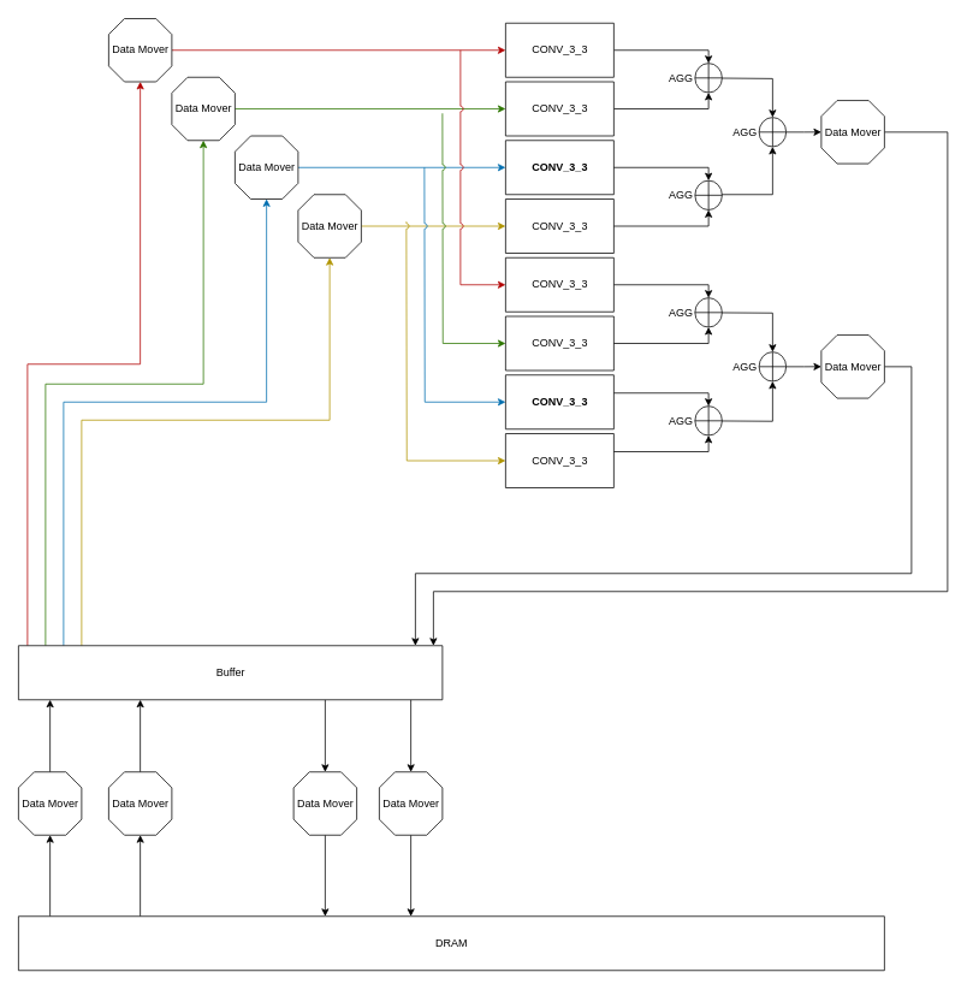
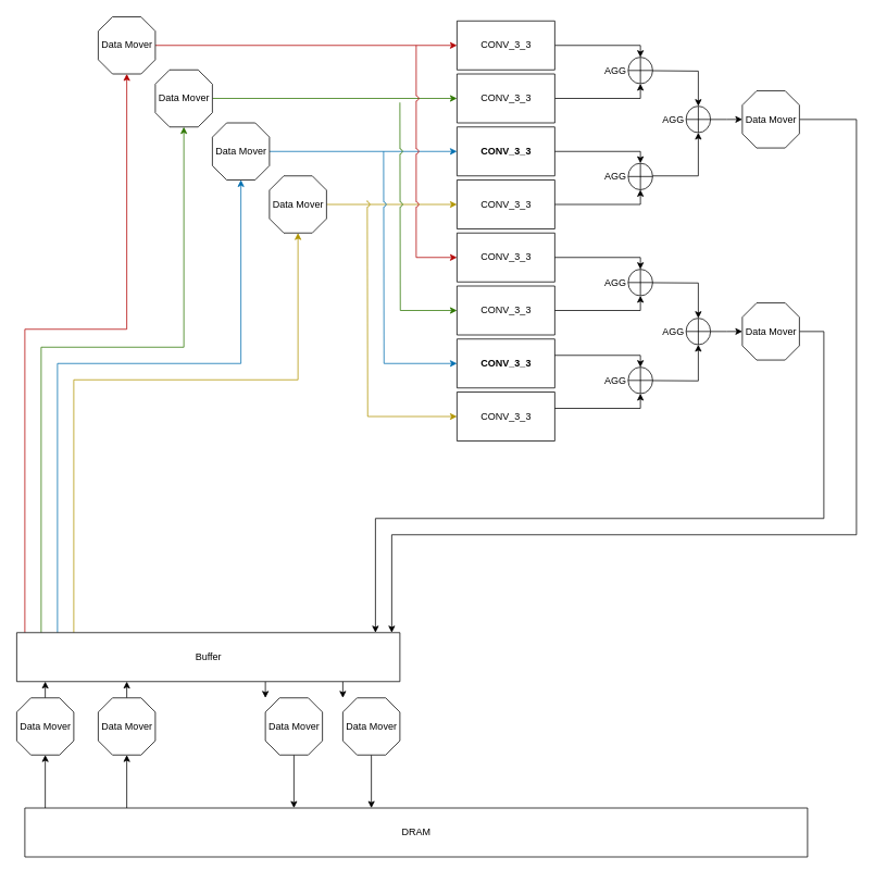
- <mxCell id="18" value="Buffer" style="verticalLabelPosition=middle;verticalAlign=middle;html=1;shape=mxgraph.basic.rect;fillColor2=none;strokeWidth=1;size=20;indent=5;labelPosition=center;align=center;" parent="1" vertex="1"><mxGeometry x="20" y="715" width="470" height="60" as="geometry" /></mxCell>
+ <mxCell id="18" value="Buffer" style="verticalLabelPosition=middle;verticalAlign=middle;html=1;shape=mxgraph.basic.rect;fillColor2=none;strokeWidth=1;size=20;indent=5;labelPosition=center;align=center;" parent="1" vertex="1"><mxGeometry x="20" y="775" width="470" height="60" as="geometry" /></mxCell>
- <mxCell id="4" value="DRAM" style="verticalLabelPosition=middle;verticalAlign=middle;html=1;shape=mxgraph.basic.rect;fillColor2=none;strokeWidth=1;size=20;indent=5;labelPosition=center;align=center;" parent="1" vertex="1"><mxGeometry x="20" y="1015" width="960" height="60" as="geometry" /></mxCell>
+ <mxCell id="4" value="DRAM" style="verticalLabelPosition=middle;verticalAlign=middle;html=1;shape=mxgraph.basic.rect;fillColor2=none;strokeWidth=1;size=20;indent=5;labelPosition=center;align=center;" parent="1" vertex="1"><mxGeometry x="30" y="990" width="960" height="60" as="geometry" /></mxCell>
